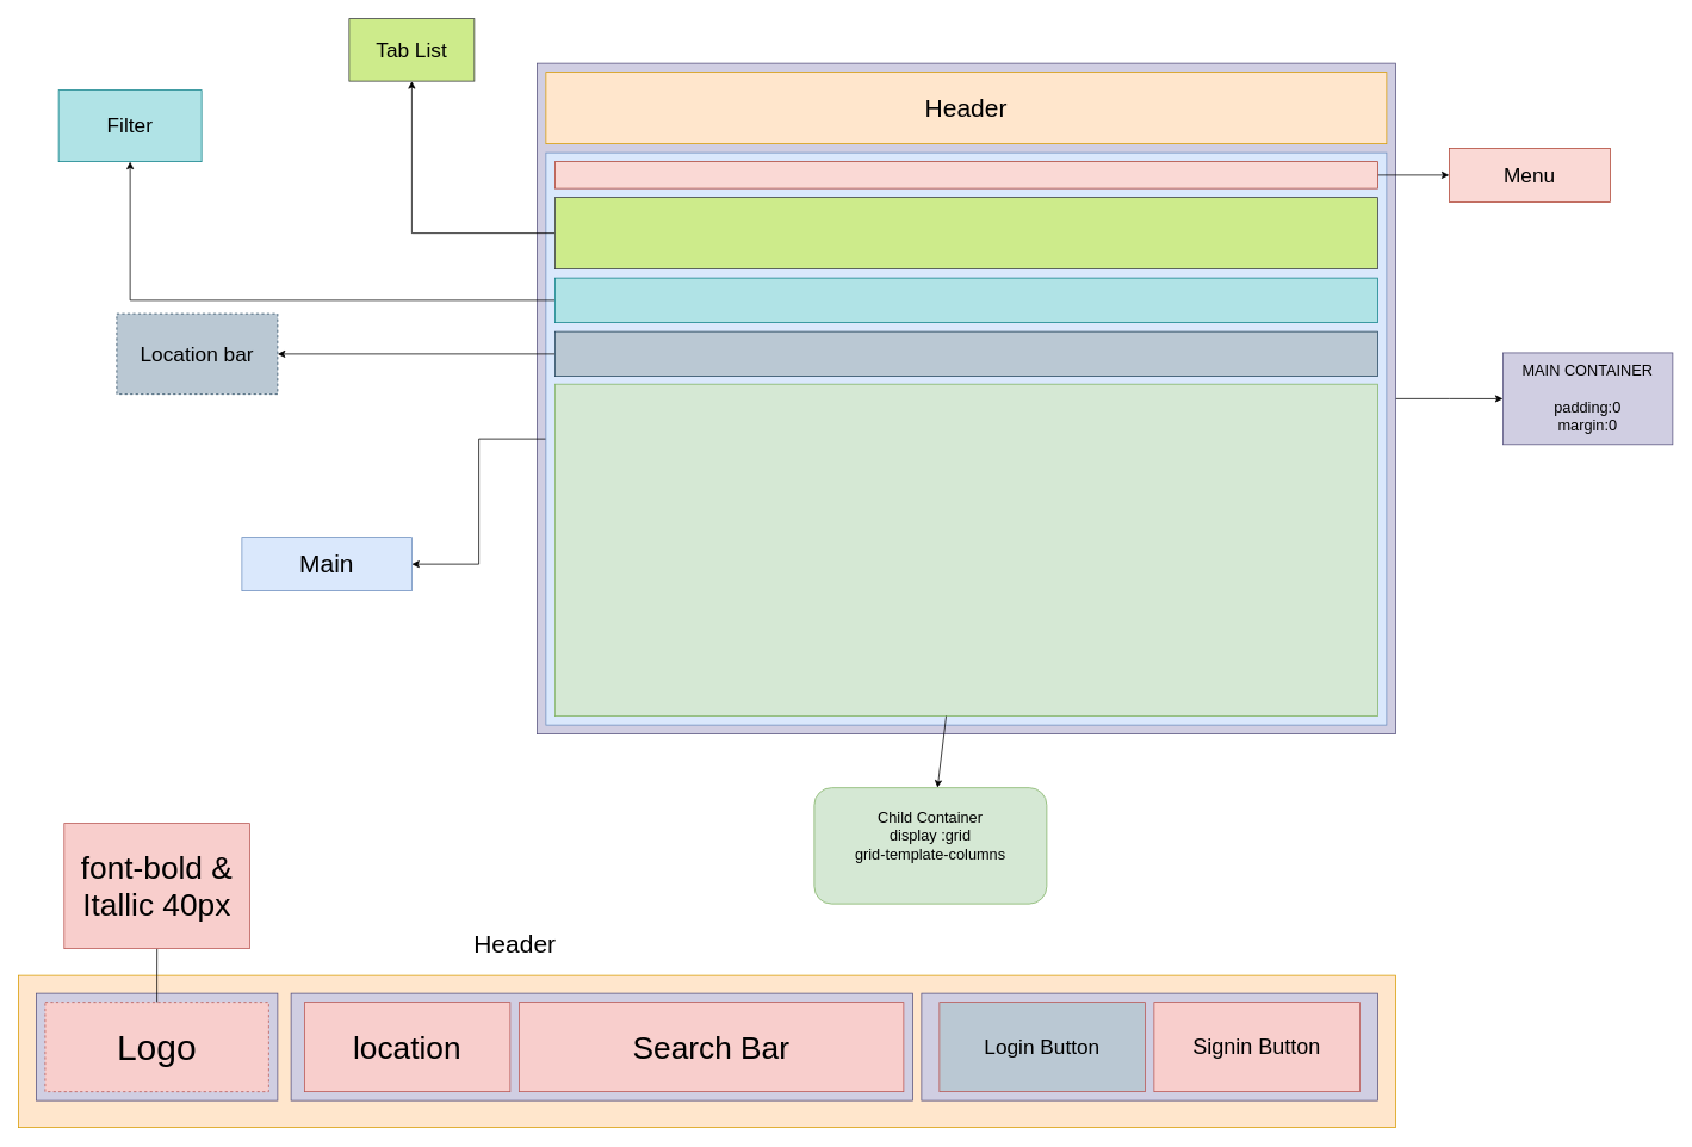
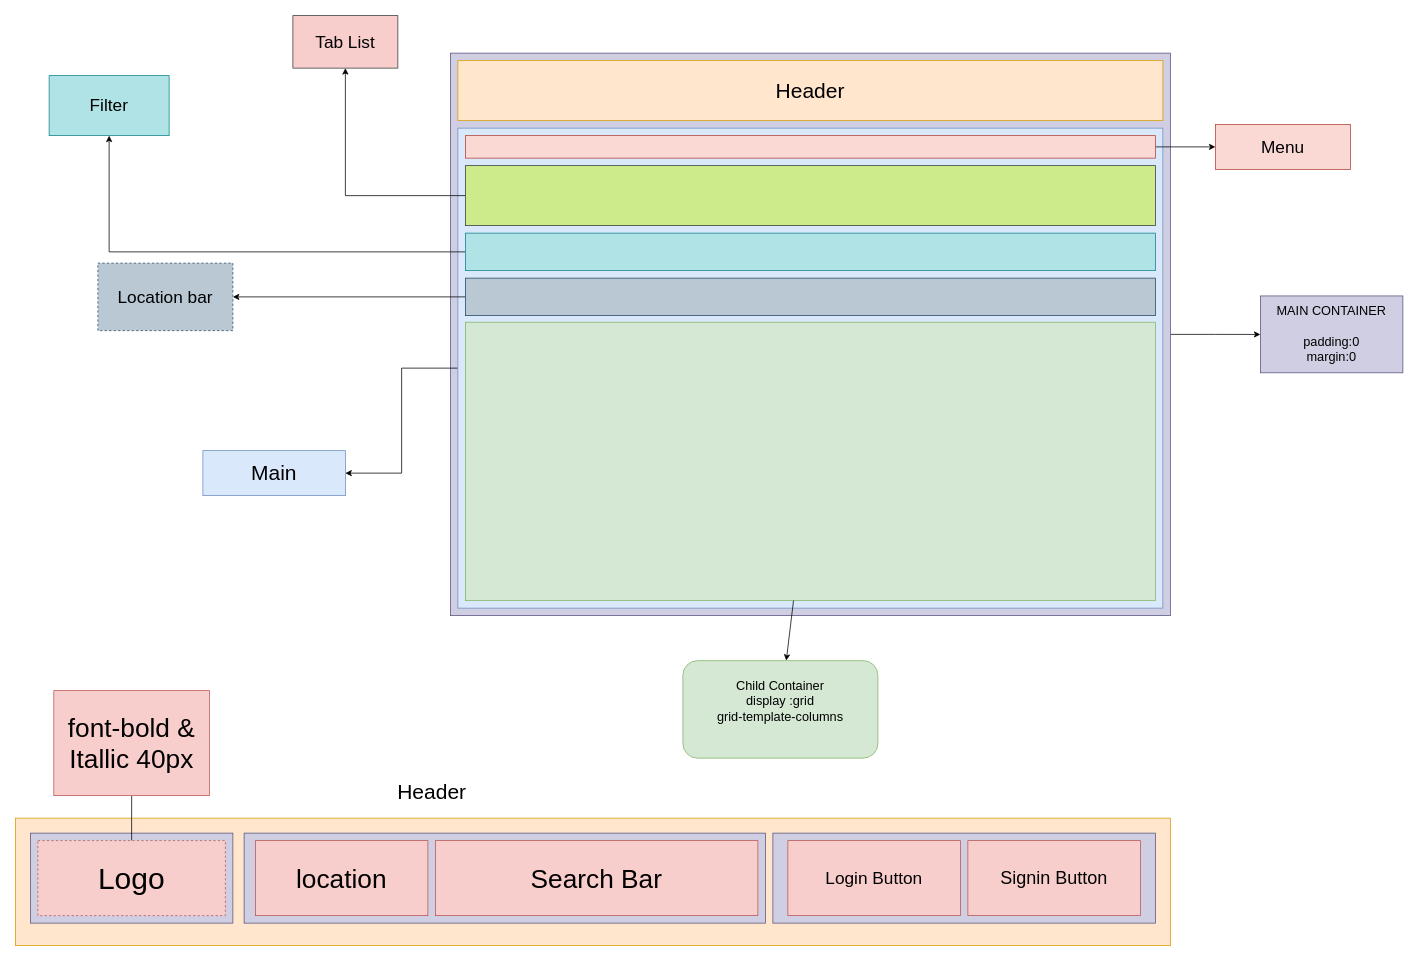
- <mxCell id="17" value="Tab List" style="whiteSpace=wrap;html=1;fontSize=23;fillColor=#cdeb8b;strokeColor=#36393d;rounded=0;" parent="1" vertex="1"><mxGeometry x="390" y="20" width="140" height="70" as="geometry" /></mxCell>
+ <mxCell id="17" value="Tab List" style="whiteSpace=wrap;html=1;fontSize=23;fillColor=#f8cecc;strokeColor=#36393d;rounded=0;" parent="1" vertex="1"><mxGeometry x="390" y="20" width="140" height="70" as="geometry" /></mxCell>
- <mxCell id="29" value="&lt;font style=&quot;font-size: 23px&quot;&gt;Login Button&lt;/font&gt;" style="rounded=0;whiteSpace=wrap;html=1;fontSize=17;fillColor=#bac8d3;strokeColor=#b85450;" parent="1" vertex="1"><mxGeometry x="1050" y="1120" width="230" height="100" as="geometry" /></mxCell>
+ <mxCell id="29" value="&lt;font style=&quot;font-size: 23px&quot;&gt;Login Button&lt;/font&gt;" style="rounded=0;whiteSpace=wrap;html=1;fontSize=17;fillColor=#f8cecc;strokeColor=#b85450;" parent="1" vertex="1"><mxGeometry x="1050" y="1120" width="230" height="100" as="geometry" /></mxCell>
